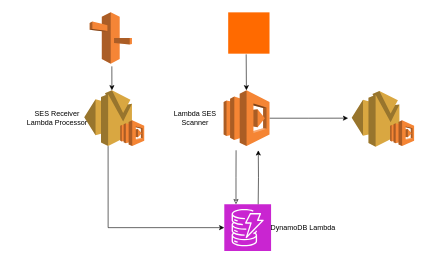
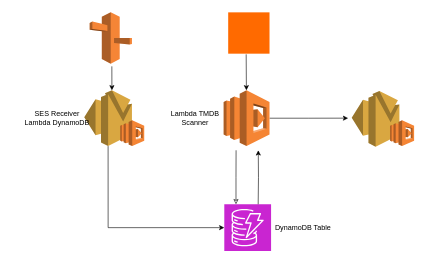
- <mxCell id="13" value="SES Receiver&lt;div&gt;Lambda Processor&lt;/div&gt;" style="text;html=1;align=center;verticalAlign=middle;whiteSpace=wrap;rounded=0;" vertex="1" parent="1"><mxGeometry x="20" y="181.5" width="150" height="30" as="geometry" /></mxCell>
+ <mxCell id="13" value="SES Receiver&lt;div&gt;Lambda DynamoDB&lt;/div&gt;" style="text;html=1;align=center;verticalAlign=middle;whiteSpace=wrap;rounded=0;" vertex="1" parent="1"><mxGeometry x="20" y="181.5" width="150" height="30" as="geometry" /></mxCell>
- <mxCell id="17" value="Lambda SES&lt;div&gt;Scanner&lt;/div&gt;" style="text;html=1;align=center;verticalAlign=middle;whiteSpace=wrap;rounded=0;" vertex="1" parent="1"><mxGeometry x="250" y="181.5" width="150" height="30" as="geometry" /></mxCell>
+ <mxCell id="17" value="Lambda TMDB&lt;div&gt;Scanner&lt;/div&gt;" style="text;html=1;align=center;verticalAlign=middle;whiteSpace=wrap;rounded=0;" vertex="1" parent="1"><mxGeometry x="250" y="181.5" width="150" height="30" as="geometry" /></mxCell>
- <mxCell id="18" value="DynamoDB Lambda" style="text;html=1;align=center;verticalAlign=middle;whiteSpace=wrap;rounded=0;" vertex="1" parent="1"><mxGeometry x="430" y="364" width="150" height="30" as="geometry" /></mxCell>
+ <mxCell id="18" value="DynamoDB Table" style="text;html=1;align=center;verticalAlign=middle;whiteSpace=wrap;rounded=0;" vertex="1" parent="1"><mxGeometry x="430" y="364" width="150" height="30" as="geometry" /></mxCell>
